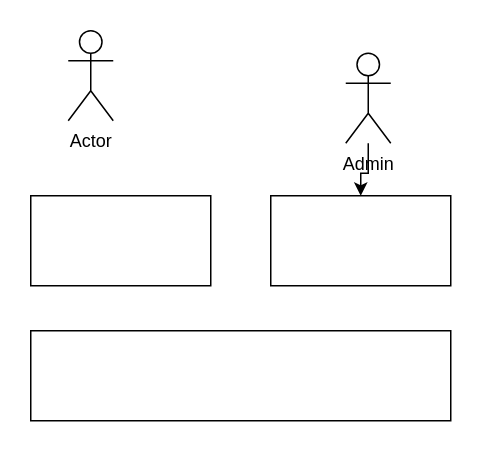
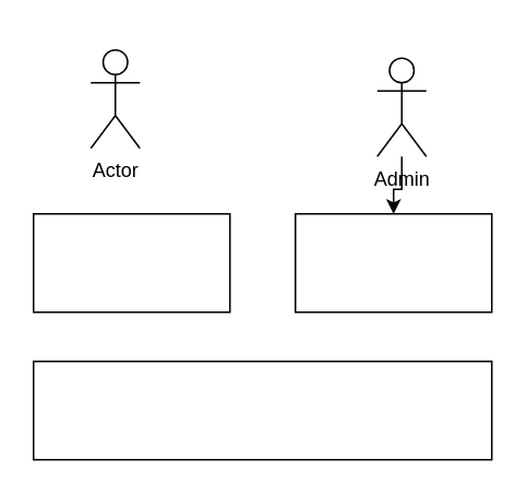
- <mxCell id="4" value="Actor" style="shape=umlActor;verticalLabelPosition=bottom;verticalAlign=top;html=1;outlineConnect=0;" vertex="1" parent="1"><mxGeometry x="45" y="20" width="30" height="60" as="geometry" /></mxCell>
+ <mxCell id="4" value="Actor" style="shape=umlActor;verticalLabelPosition=bottom;verticalAlign=top;html=1;outlineConnect=0;" vertex="1" parent="1"><mxGeometry x="55" y="30" width="30" height="60" as="geometry" /></mxCell>
